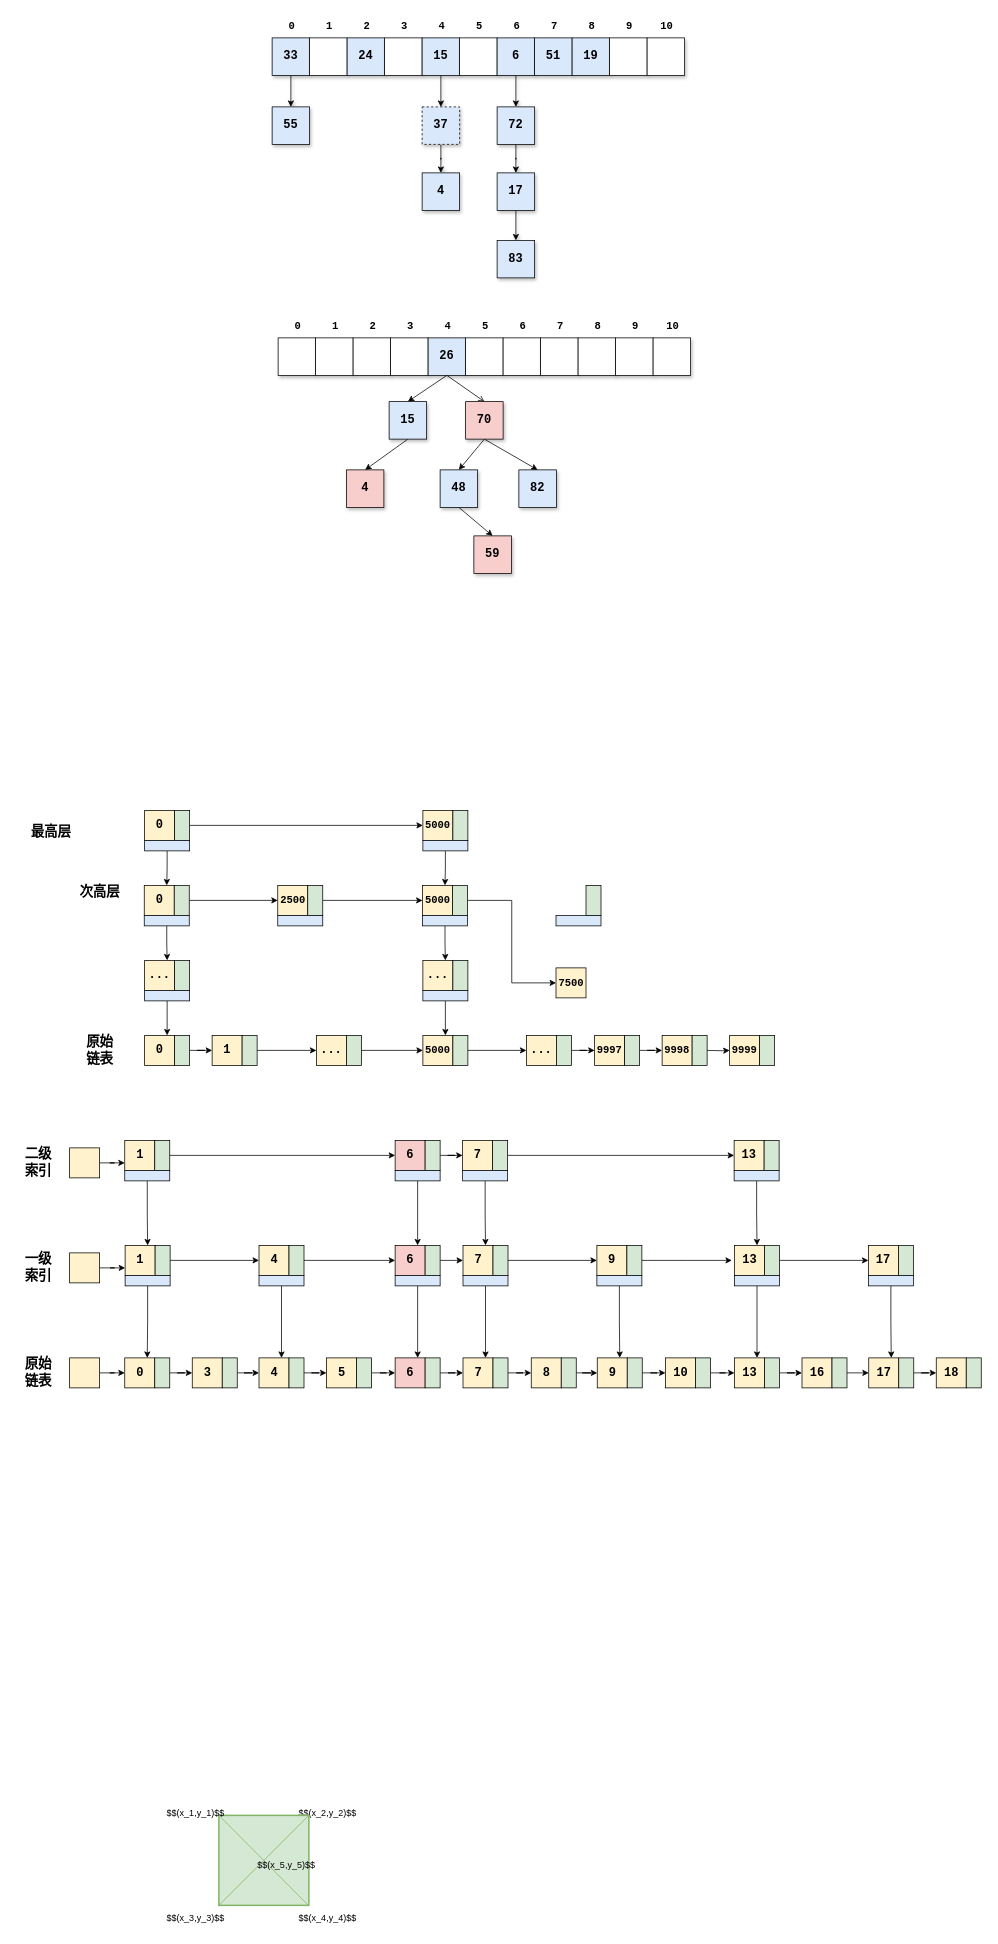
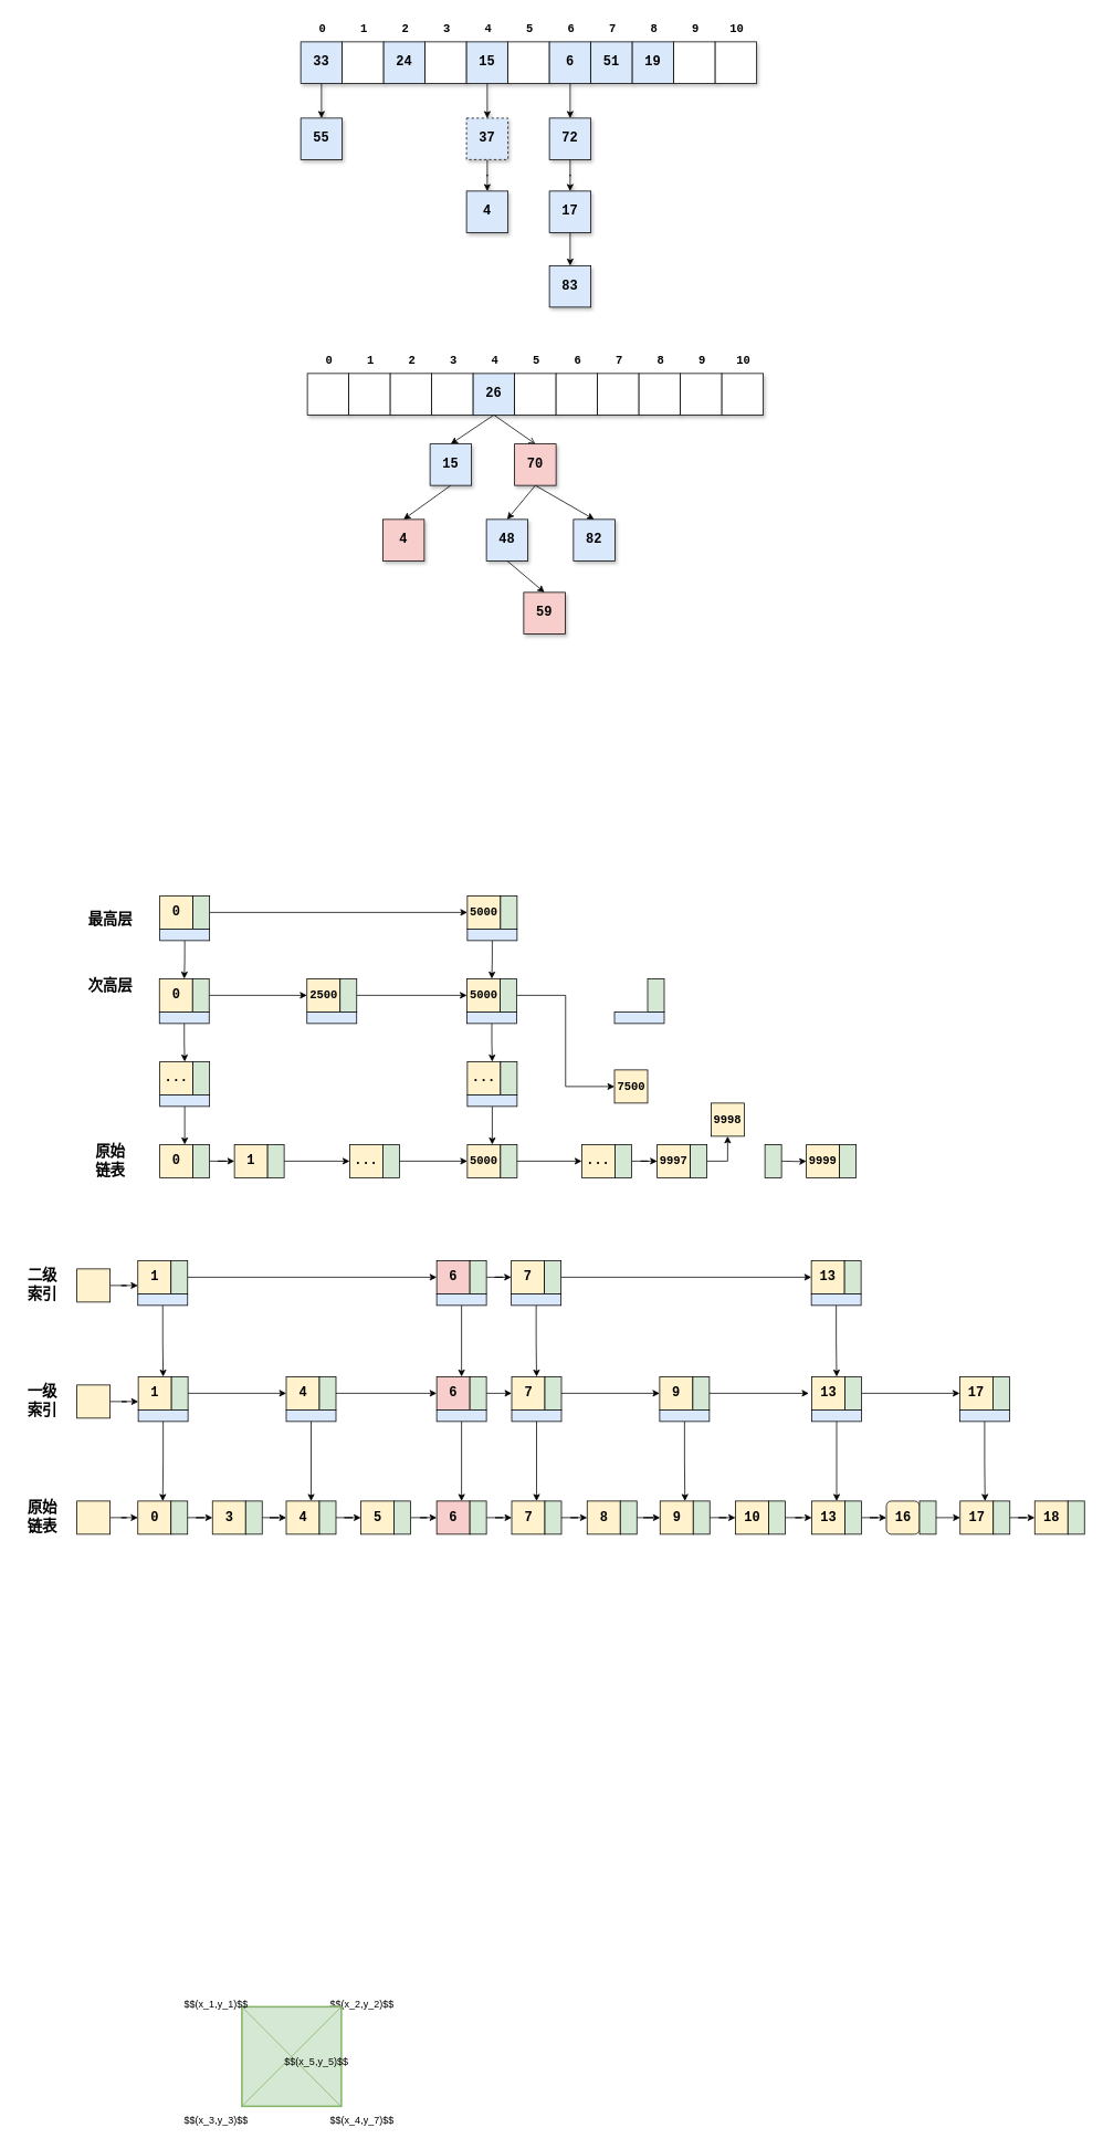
- <mxCell id="103" value="&lt;font face=&quot;Courier New&quot;&gt;&lt;span style=&quot;font-size: 18px;&quot;&gt;&lt;b&gt;最高层&lt;/b&gt;&lt;/span&gt;&lt;/font&gt;" style="text;html=1;align=center;verticalAlign=middle;resizable=0;points=[];autosize=1;strokeColor=none;fillColor=none;" parent="1" vertex="1"><mxGeometry x="27" y="1090" width="80" height="40" as="geometry" /></mxCell>
+ <mxCell id="103" value="&lt;font face=&quot;Courier New&quot;&gt;&lt;span style=&quot;font-size: 18px;&quot;&gt;&lt;b&gt;最高层&lt;/b&gt;&lt;/span&gt;&lt;/font&gt;" style="text;html=1;align=center;verticalAlign=middle;resizable=0;points=[];autosize=1;strokeColor=none;fillColor=none;" parent="1" vertex="1"><mxGeometry x="92" y="1090" width="80" height="40" as="geometry" /></mxCell>
- <mxCell id="89" value="&lt;font size=&quot;1&quot; face=&quot;Courier New&quot;&gt;&lt;b style=&quot;font-size: 14px;&quot;&gt;9998&lt;/b&gt;&lt;/font&gt;" style="rounded=0;whiteSpace=wrap;html=1;fillColor=#fff2cc;strokeColor=default;" parent="1" vertex="1"><mxGeometry x="882" y="1380" width="40" height="40" as="geometry" /></mxCell>
+ <mxCell id="89" value="&lt;font size=&quot;1&quot; face=&quot;Courier New&quot;&gt;&lt;b style=&quot;font-size: 14px;&quot;&gt;9998&lt;/b&gt;&lt;/font&gt;" style="rounded=0;whiteSpace=wrap;html=1;fillColor=#fff2cc;strokeColor=default;" parent="1" vertex="1"><mxGeometry x="857" y="1330" width="40" height="40" as="geometry" /></mxCell>
- <mxCell id="158" value="&lt;b&gt;&lt;font style=&quot;font-size: 16px;&quot; face=&quot;Courier New&quot;&gt;16&lt;/font&gt;&lt;/b&gt;" style="rounded=0;whiteSpace=wrap;html=1;fillColor=#fff2cc;strokeColor=default;" parent="1" vertex="1"><mxGeometry x="1068.5" y="1810" width="40" height="40" as="geometry" /></mxCell>
+ <mxCell id="158" value="&lt;b&gt;&lt;font style=&quot;font-size: 16px;&quot; face=&quot;Courier New&quot;&gt;16&lt;/font&gt;&lt;/b&gt;" style="whiteSpace=wrap;html=1;fillColor=#fff2cc;strokeColor=default;rounded=1;" parent="1" vertex="1"><mxGeometry x="1068.5" y="1810" width="40" height="40" as="geometry" /></mxCell>
- <mxCell id="232" value="$$(x_4,y_4)$$&amp;nbsp;&amp;nbsp;" style="text;html=1;align=center;verticalAlign=middle;resizable=0;points=[];autosize=1;strokeColor=none;fillColor=none;" vertex="1" parent="1"><mxGeometry x="388.5" y="2544" width="101" height="26" as="geometry" /></mxCell>
+ <mxCell id="232" value="$$(x_4,y_7)$$&amp;nbsp;&amp;nbsp;" style="text;html=1;align=center;verticalAlign=middle;resizable=0;points=[];autosize=1;strokeColor=none;fillColor=none;" vertex="1" parent="1"><mxGeometry x="388.5" y="2544" width="101" height="26" as="geometry" /></mxCell>
